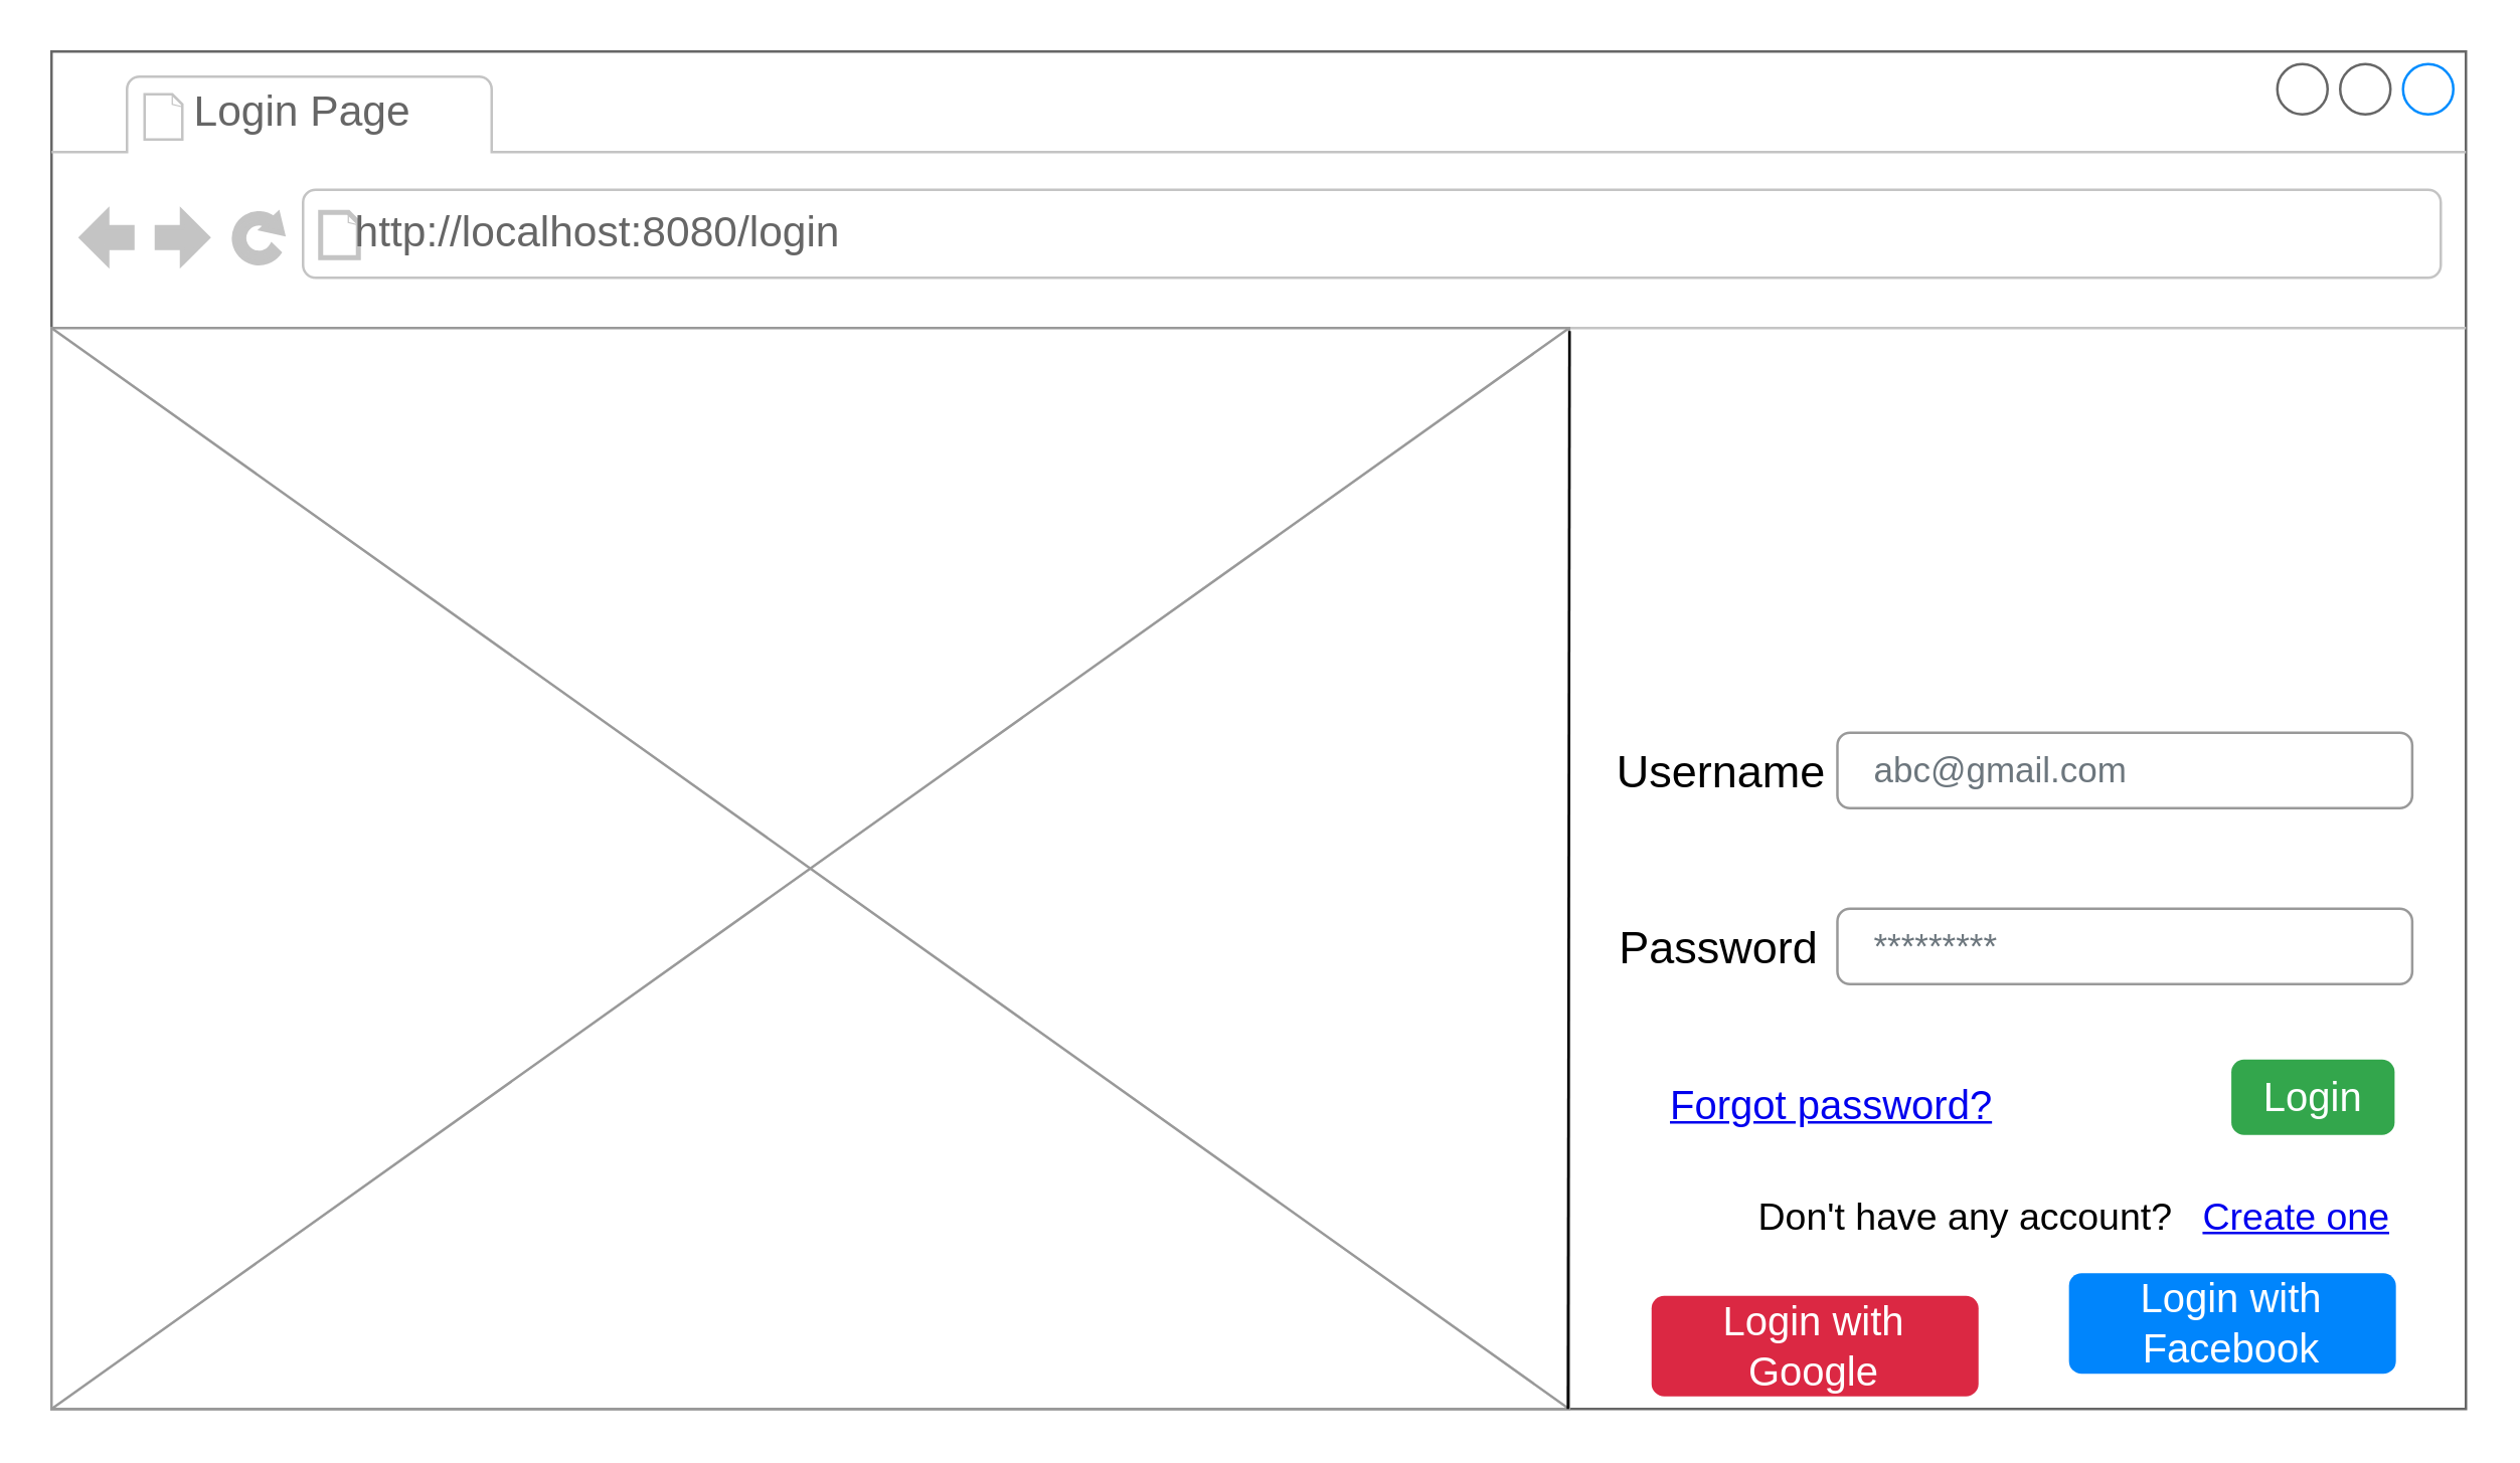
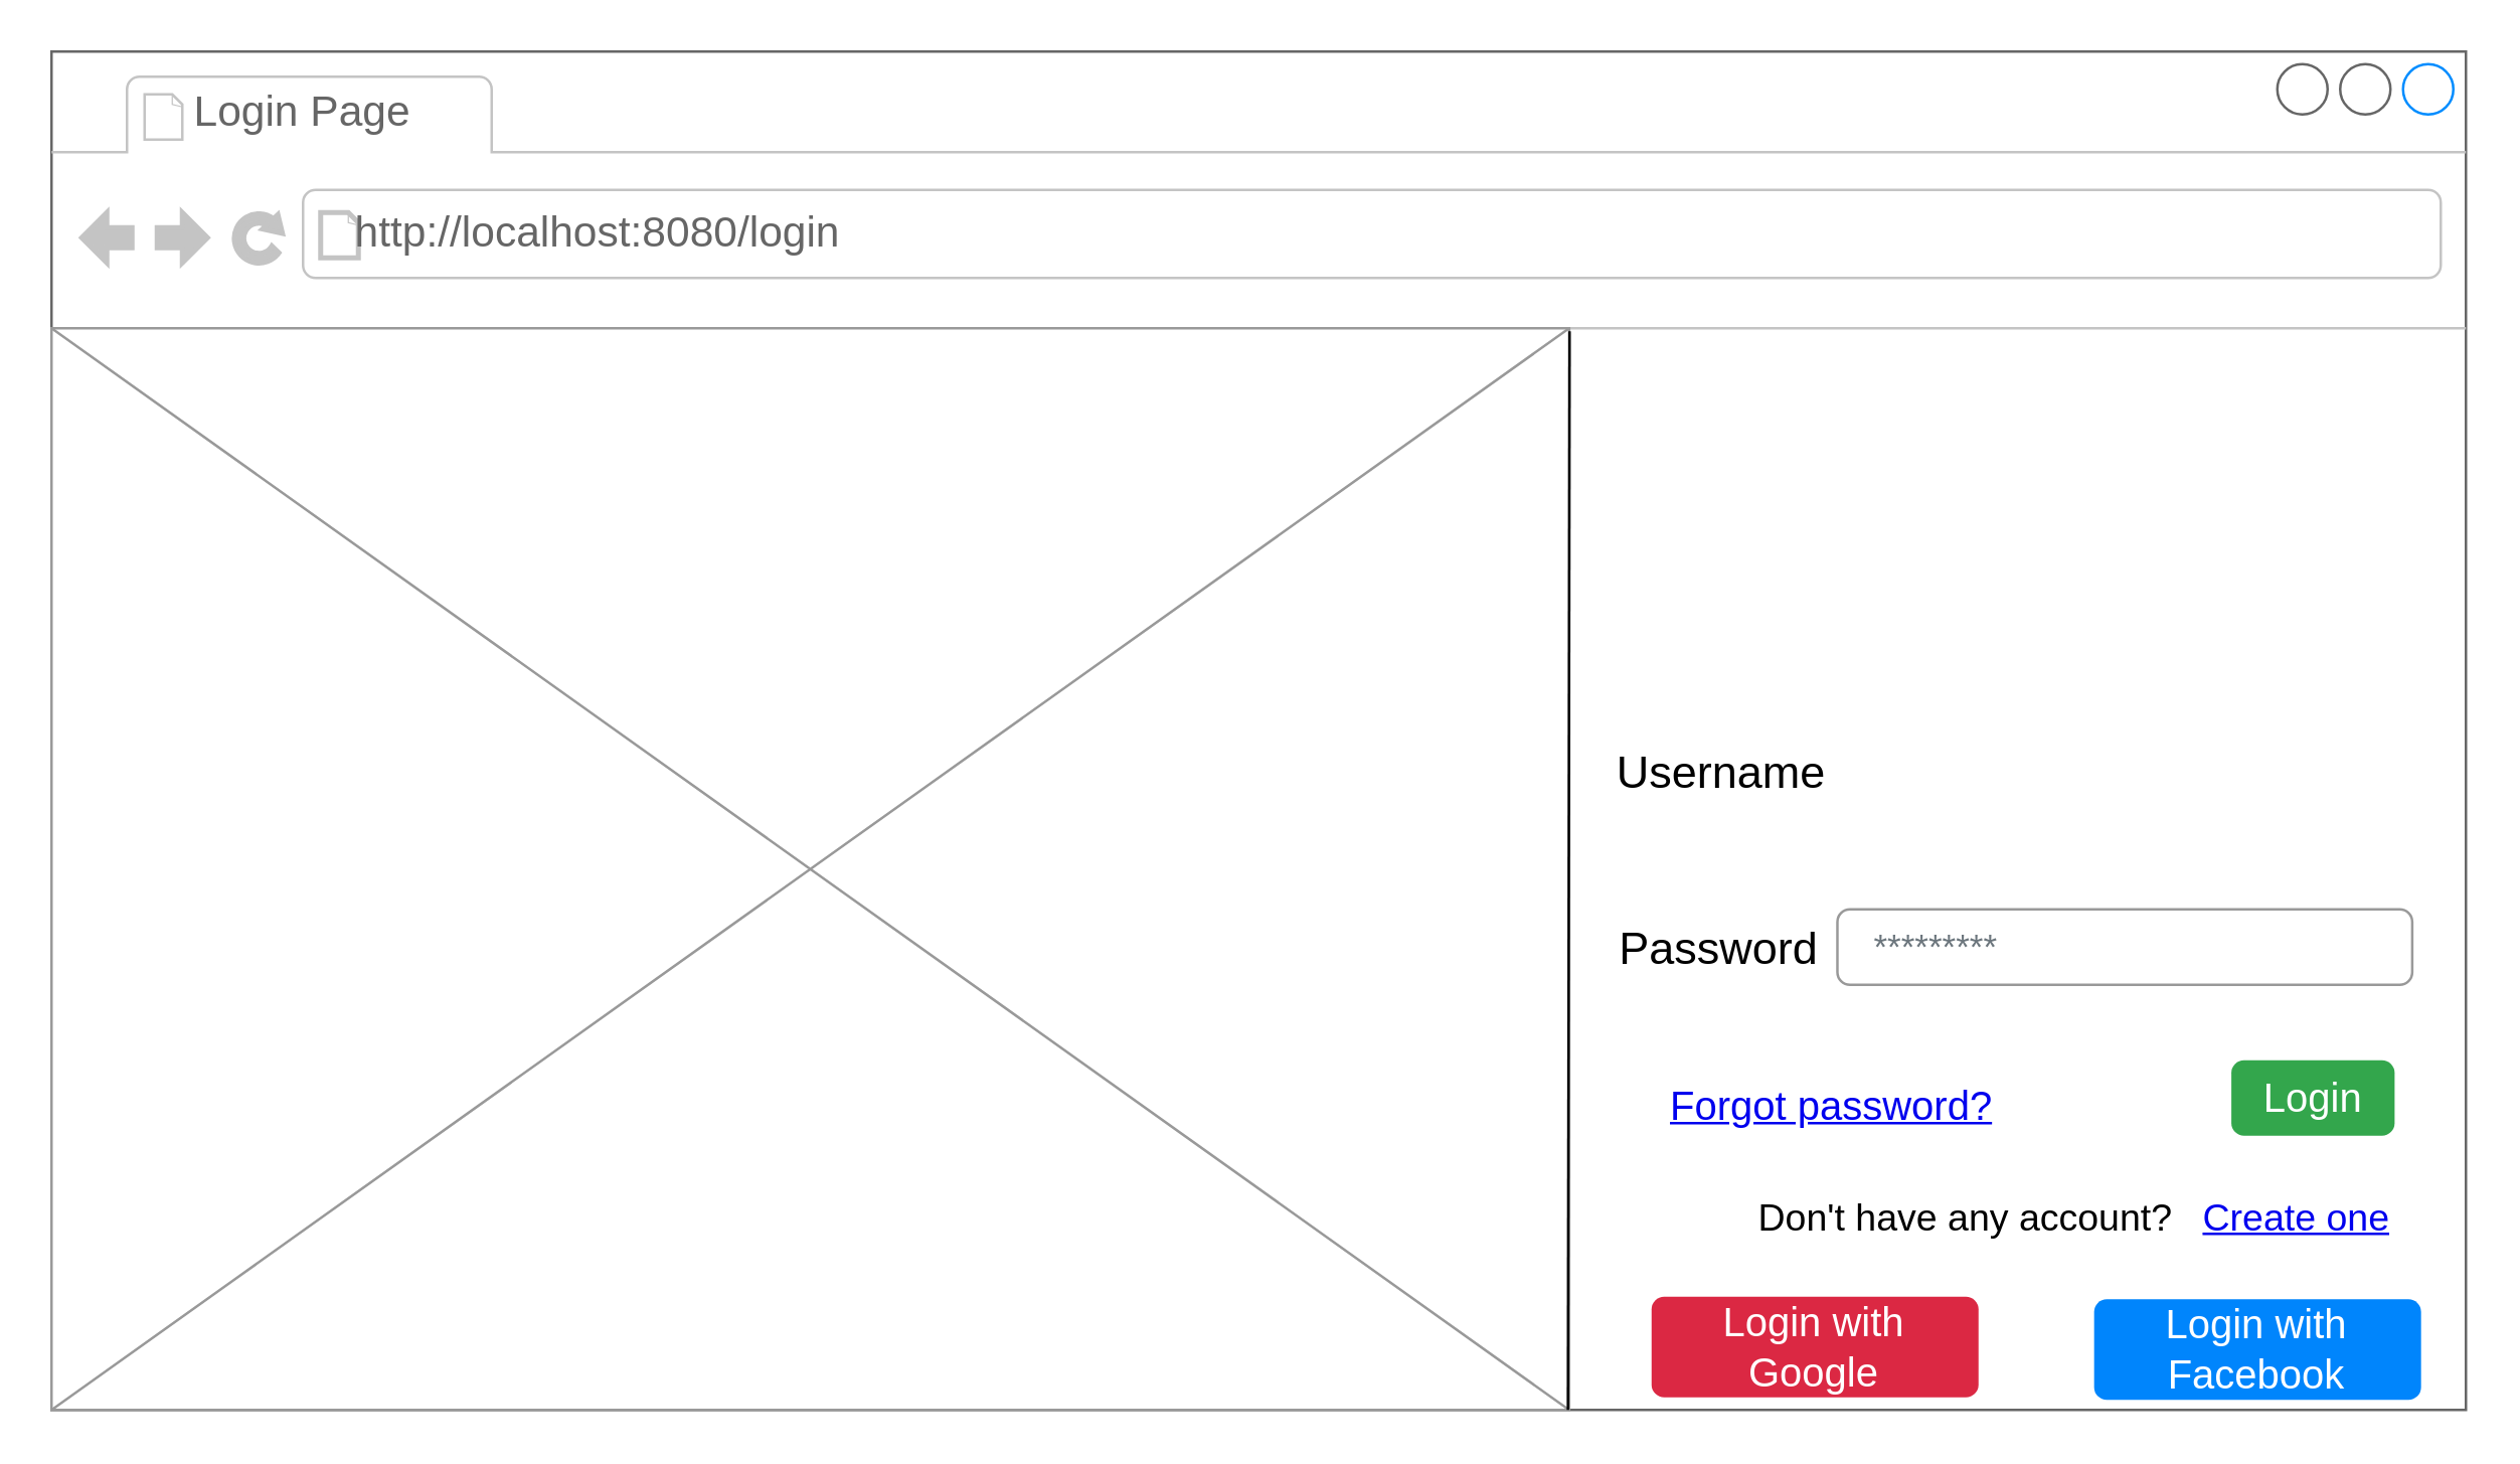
- <mxCell id="9" value="abc@gmail.com" style="html=1;shadow=0;dashed=0;shape=mxgraph.bootstrap.rrect;rSize=5;fillColor=none;strokeColor=#999999;align=left;spacing=15;fontSize=14;fontColor=#6C767D;" parent="5" vertex="1"><mxGeometry x="710.086" y="271" width="228.571" height="30" as="geometry" /></mxCell>
- <mxCell id="18" value="Login with Facebook" style="html=1;shadow=0;dashed=0;shape=mxgraph.bootstrap.rrect;rSize=5;strokeColor=none;strokeWidth=1;fillColor=#0085FC;fontColor=#FFFFFF;whiteSpace=wrap;align=center;verticalAlign=middle;spacingLeft=0;fontStyle=0;fontSize=16;spacing=5;" parent="5" vertex="1"><mxGeometry x="802.171" y="486" width="130" height="40" as="geometry" /></mxCell>
+ <mxCell id="18" value="Login with Facebook" style="html=1;shadow=0;dashed=0;shape=mxgraph.bootstrap.rrect;rSize=5;strokeColor=none;strokeWidth=1;fillColor=#0085FC;fontColor=#FFFFFF;whiteSpace=wrap;align=center;verticalAlign=middle;spacingLeft=0;fontStyle=0;fontSize=16;spacing=5;" parent="5" vertex="1"><mxGeometry x="812.171" y="496" width="130" height="40" as="geometry" /></mxCell>
